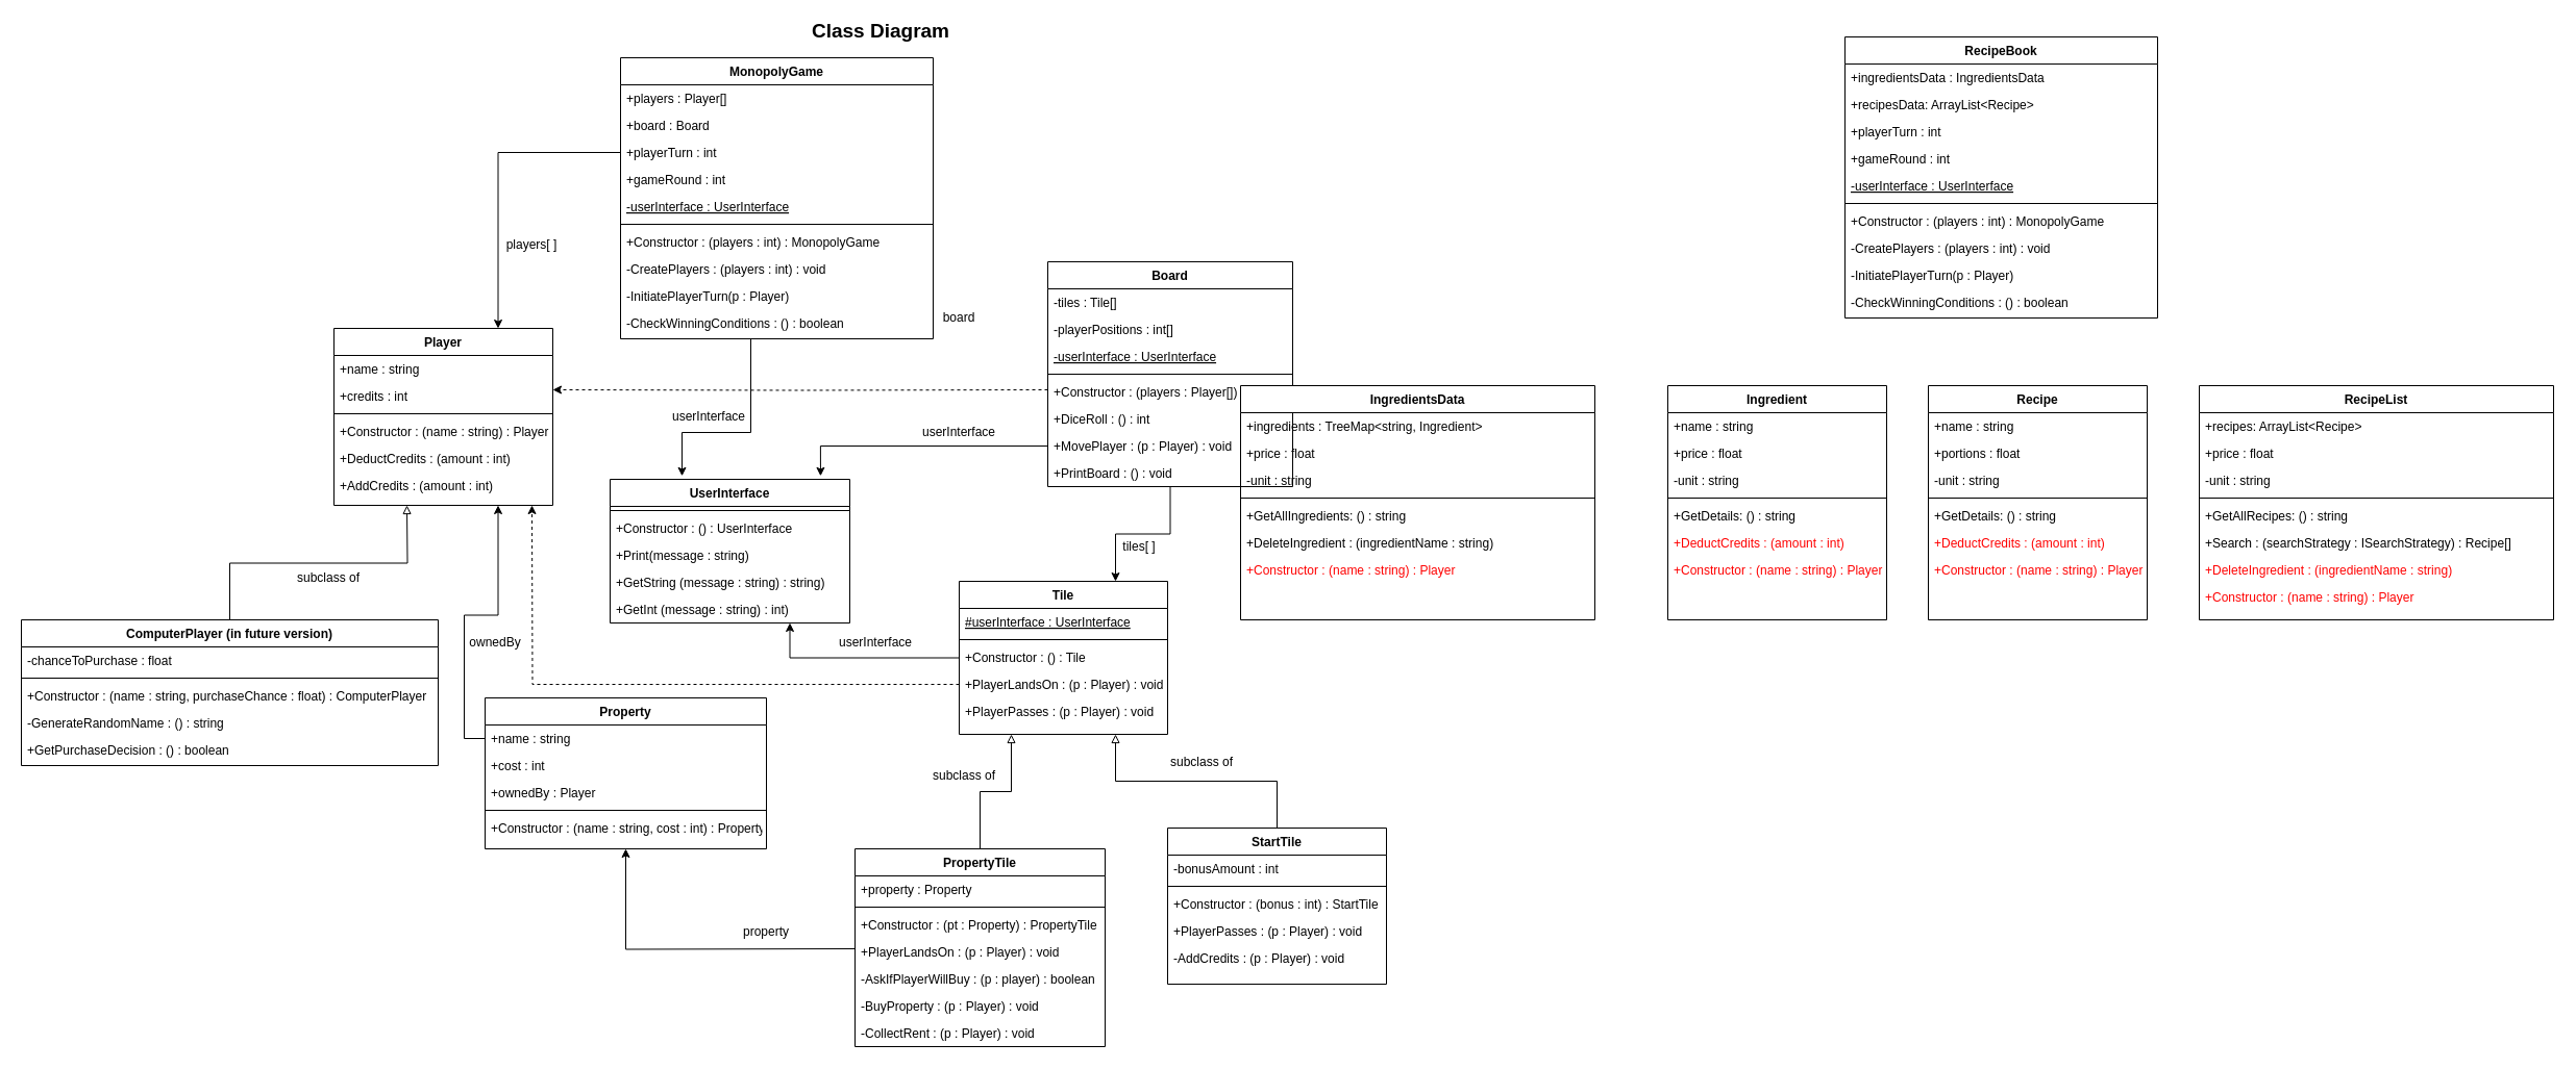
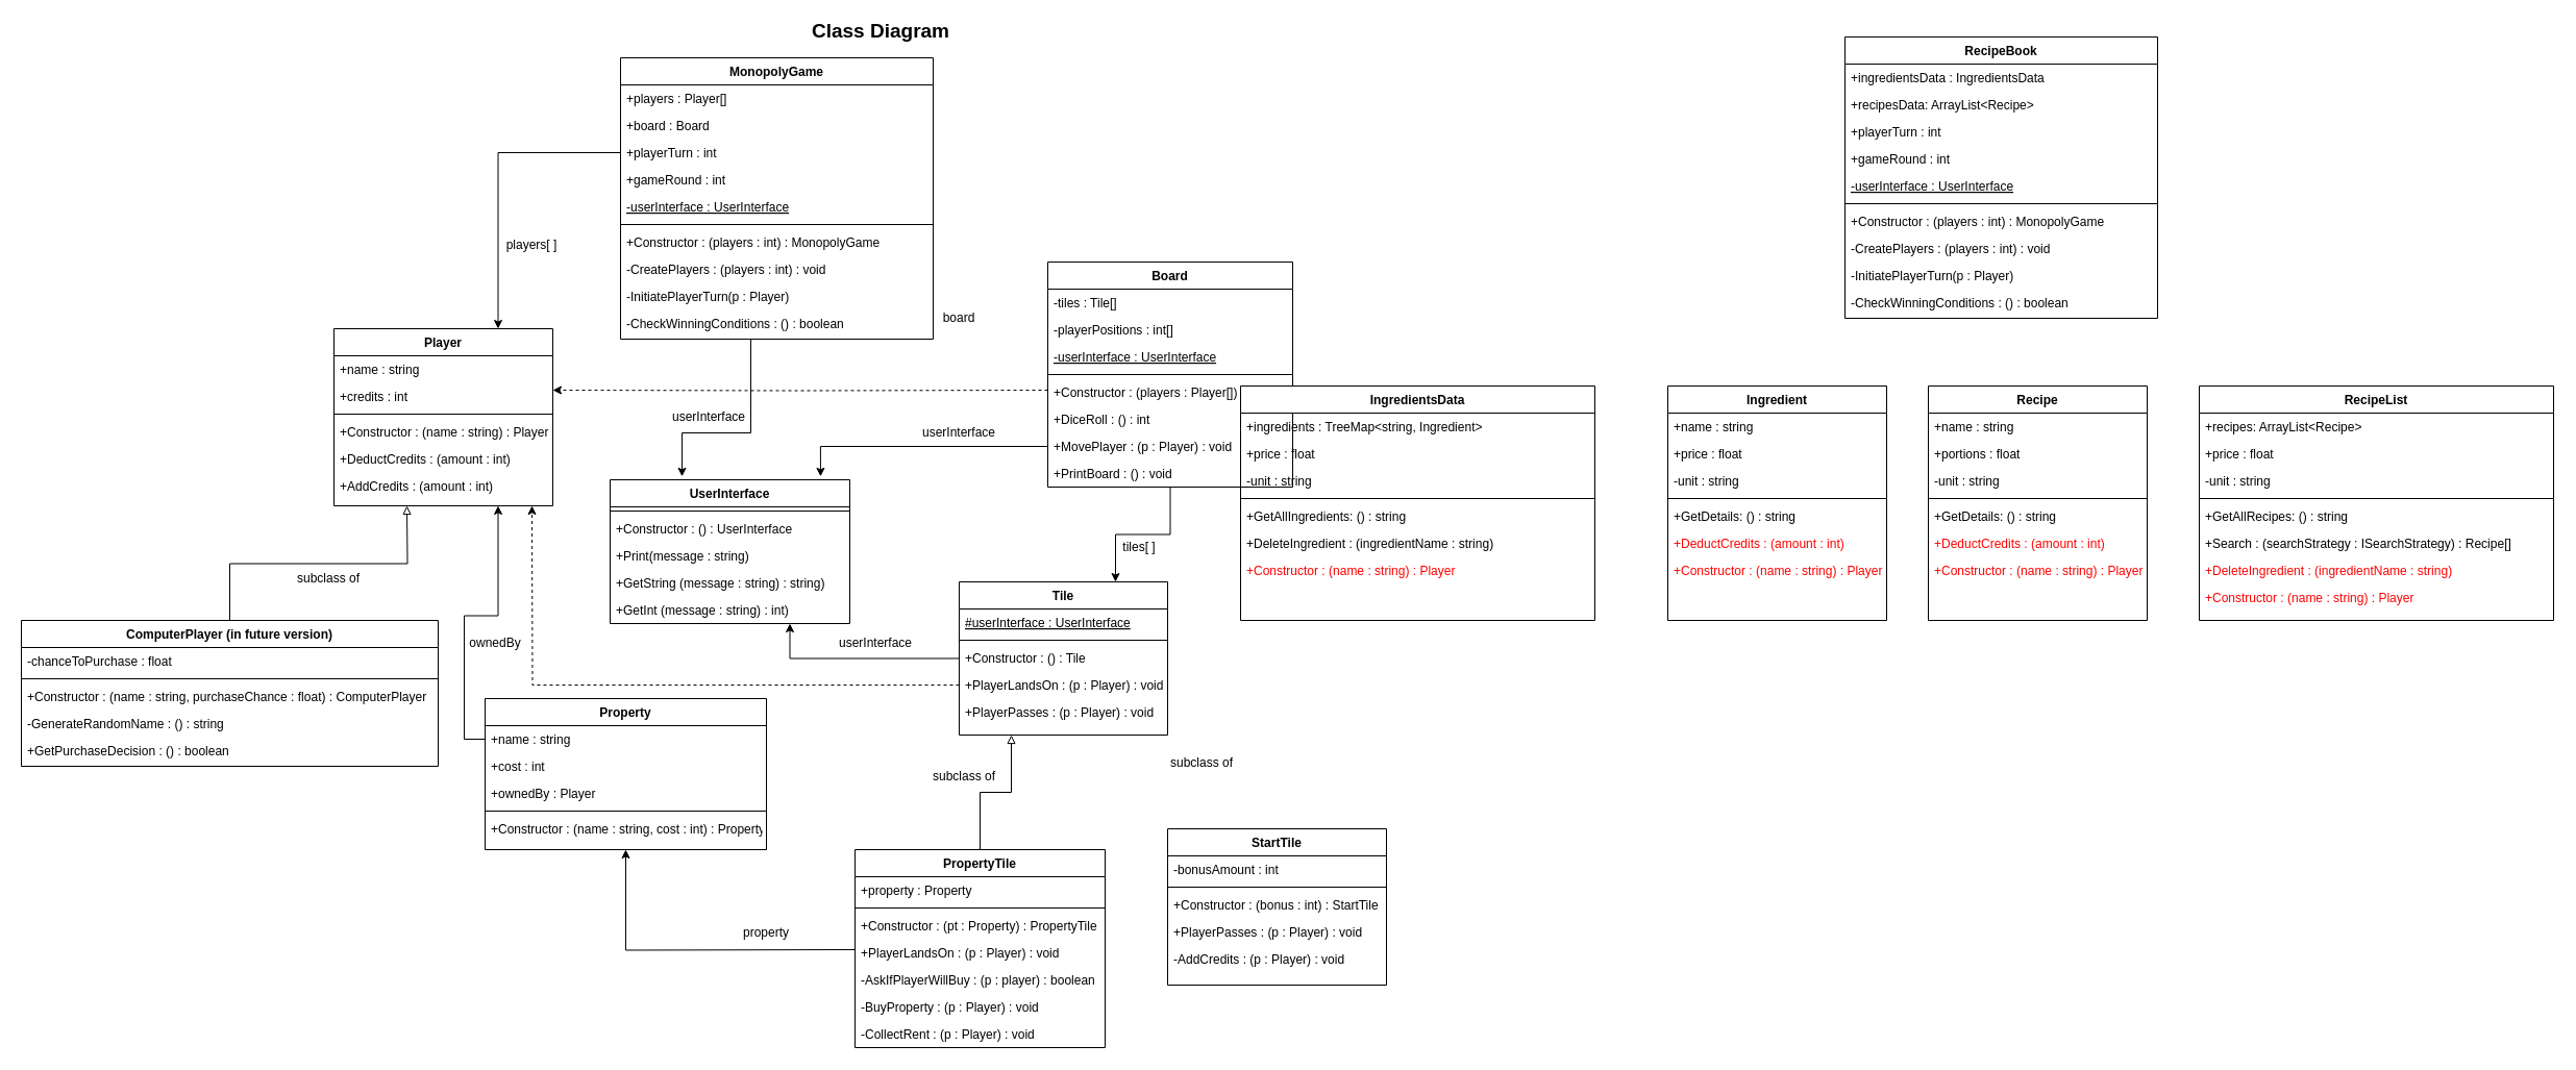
- <mxCell id="3" style="edgeStyle=orthogonalEdgeStyle;rounded=0;orthogonalLoop=1;jettySize=auto;html=1;exitX=0.5;exitY=0;exitDx=0;exitDy=0;entryX=0.75;entryY=1;entryDx=0;entryDy=0;endArrow=block;endFill=0;" parent="1" source="38" target="25" edge="1"><mxGeometry relative="1" as="geometry" /></mxCell>
